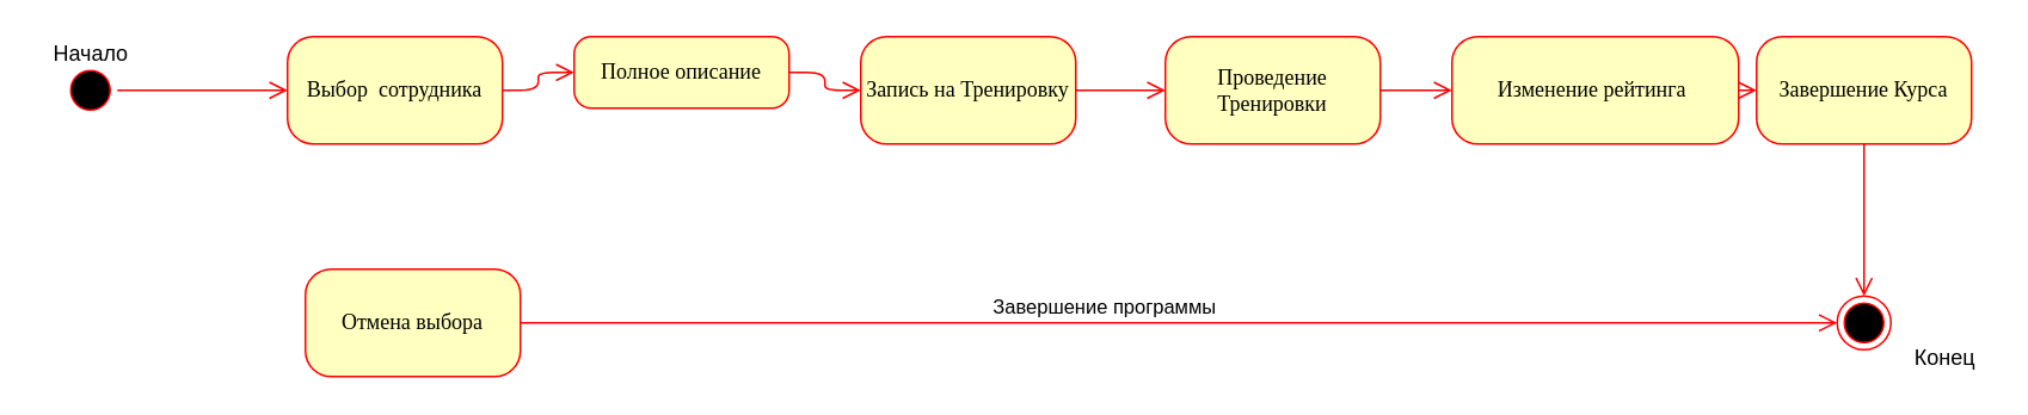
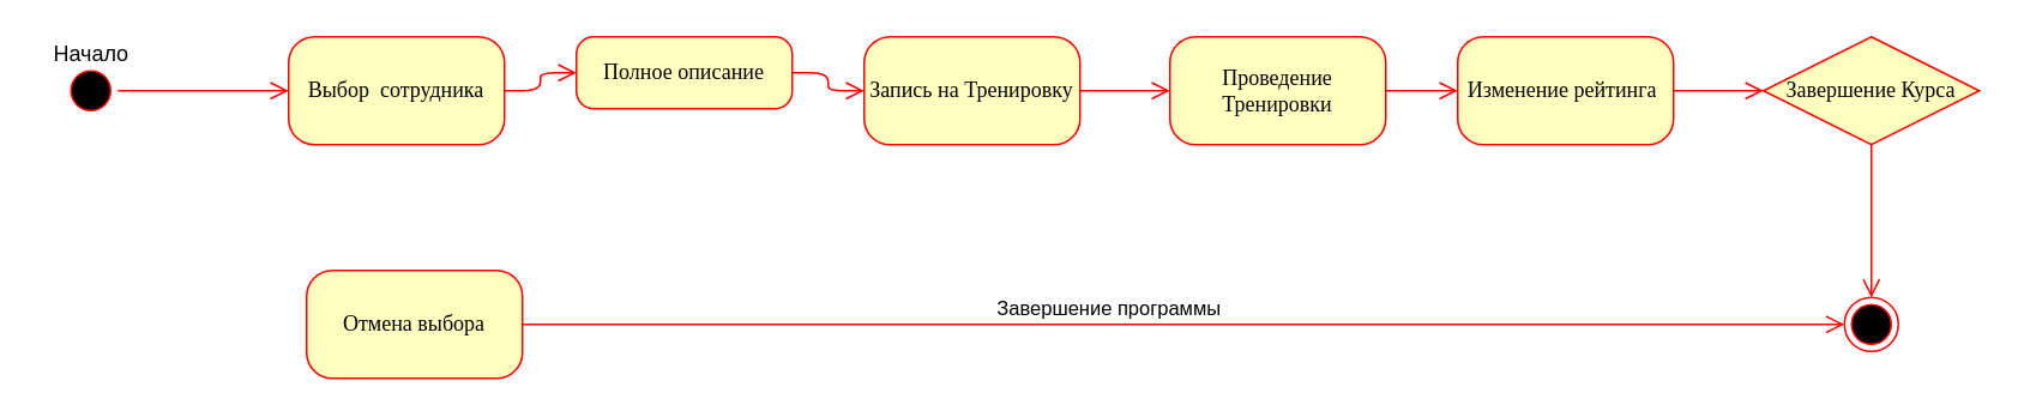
- <mxCell id="4" value="Изменение рейтинга&amp;nbsp;" style="rounded=1;whiteSpace=wrap;html=1;arcSize=24;fillColor=#ffffc0;strokeColor=#ff0000;shadow=0;comic=0;labelBackgroundColor=none;fontFamily=Verdana;fontSize=12;fontColor=#000000;align=center;" parent="1" vertex="1"><mxGeometry x="810" y="20" width="160" height="60" as="geometry" /></mxCell>
+ <mxCell id="4" value="Изменение рейтинга&amp;nbsp;" style="rounded=1;whiteSpace=wrap;html=1;arcSize=24;fillColor=#ffffc0;strokeColor=#ff0000;shadow=0;comic=0;labelBackgroundColor=none;fontFamily=Verdana;fontSize=12;fontColor=#000000;align=center;" parent="1" vertex="1"><mxGeometry x="810" y="20" width="120" height="60" as="geometry" /></mxCell>
- <mxCell id="16" value="Завершение Курса" style="rounded=1;whiteSpace=wrap;html=1;arcSize=24;fillColor=#ffffc0;strokeColor=#ff0000;shadow=0;comic=0;labelBackgroundColor=none;fontFamily=Verdana;fontSize=12;fontColor=#000000;align=center;" parent="1" vertex="1"><mxGeometry x="980" y="20" width="120" height="60" as="geometry" /></mxCell>
+ <mxCell id="16" value="Завершение Курса" style="rhombus;whiteSpace=wrap;html=1;arcSize=24;fillColor=#ffffc0;strokeColor=#ff0000;shadow=0;comic=0;labelBackgroundColor=none;fontFamily=Verdana;fontSize=12;fontColor=#000000;align=center;" parent="1" vertex="1"><mxGeometry x="980" y="20" width="120" height="60" as="geometry" /></mxCell>
- <mxCell id="20" value="Конец" style="text;html=1;align=center;verticalAlign=middle;resizable=0;points=[];autosize=1;strokeColor=none;" parent="1" vertex="1"><mxGeometry x="1060" y="190" width="50" height="20" as="geometry" /></mxCell>
